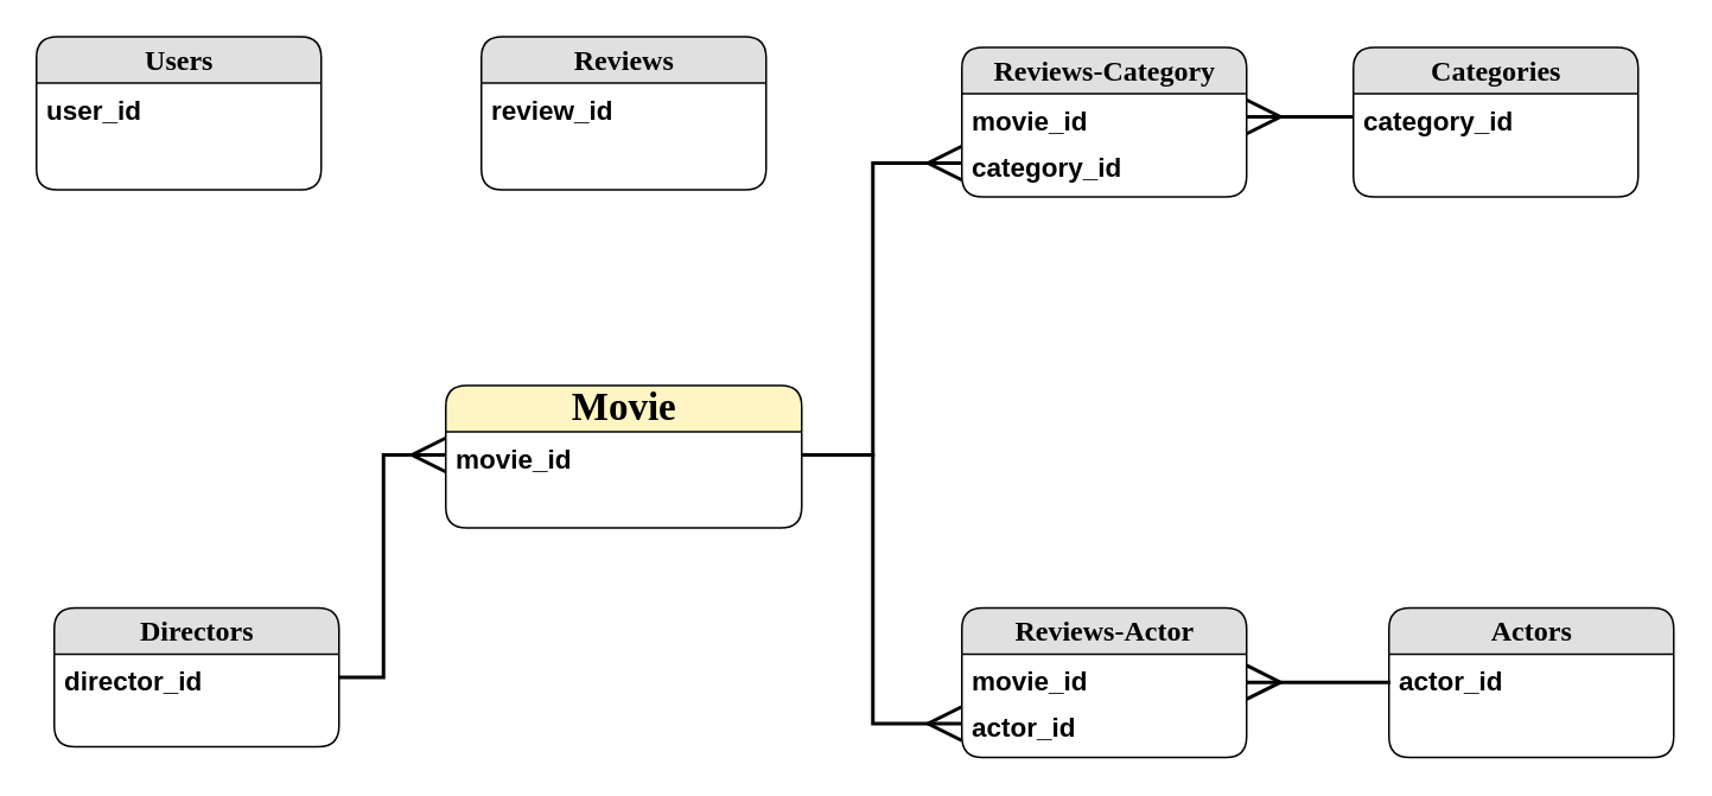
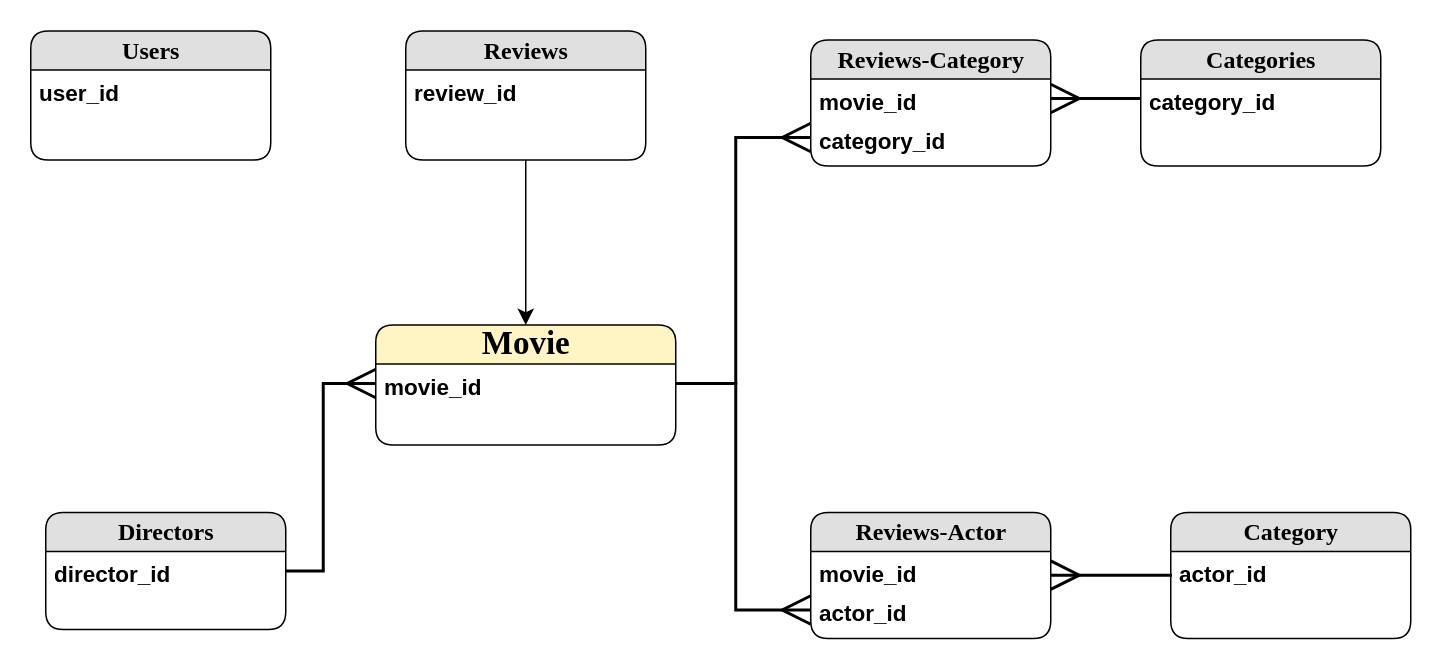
+ <mxCell id="11" style="edgeStyle=orthogonalEdgeStyle;html=1;labelBackgroundColor=none;startFill=0;startSize=8;endFill=1;endSize=8;fontFamily=Verdana;fontSize=12;" parent="1" source="4" target="7" edge="1"><mxGeometry relative="1" as="geometry" /></mxCell>
- <mxCell id="18" value="Actors" style="swimlane;html=1;fontStyle=1;childLayout=stackLayout;horizontal=1;startSize=26;fillColor=#e0e0e0;horizontalStack=0;resizeParent=1;resizeLast=0;collapsible=1;marginBottom=0;swimlaneFillColor=#ffffff;align=center;rounded=1;shadow=0;comic=0;labelBackgroundColor=none;strokeWidth=1;fontFamily=Verdana;fontSize=16;" vertex="1" parent="1"><mxGeometry x="780" y="341" width="160" height="84" as="geometry" /></mxCell>
+ <mxCell id="18" value="Category" style="swimlane;html=1;fontStyle=1;childLayout=stackLayout;horizontal=1;startSize=26;fillColor=#e0e0e0;horizontalStack=0;resizeParent=1;resizeLast=0;collapsible=1;marginBottom=0;swimlaneFillColor=#ffffff;align=center;rounded=1;shadow=0;comic=0;labelBackgroundColor=none;strokeWidth=1;fontFamily=Verdana;fontSize=16;" vertex="1" parent="1"><mxGeometry x="780" y="341" width="160" height="84" as="geometry" /></mxCell>
